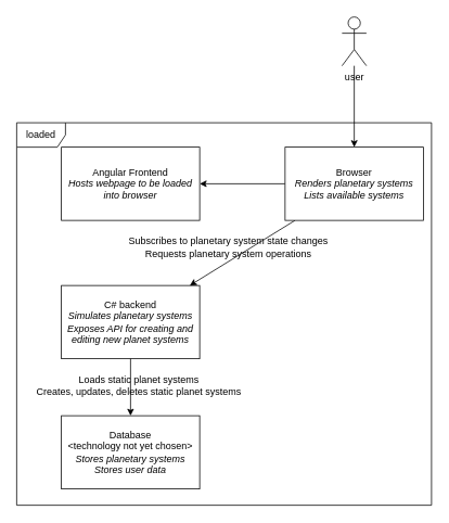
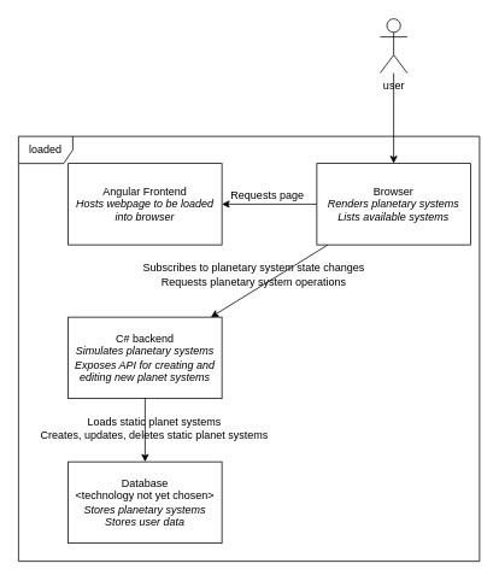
+ <mxCell id="11" value="Requests page" style="text;html=1;align=center;verticalAlign=middle;resizable=0;points=[];autosize=1;strokeColor=none;fillColor=none;" parent="1" vertex="1"><mxGeometry x="245" y="200" width="100" height="30" as="geometry" /></mxCell>
